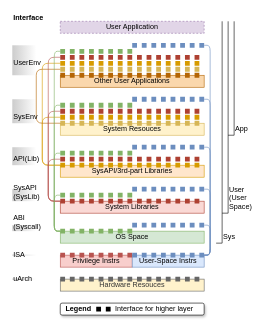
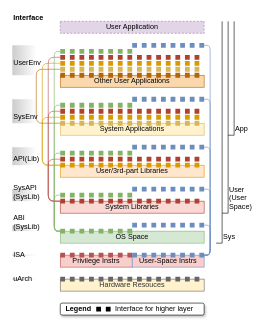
- <mxCell id="25" value="System Resouces" style="rounded=0;whiteSpace=wrap;html=1;fillColor=#fff2cc;strokeColor=#d6b656;" parent="1" vertex="1"><mxGeometry x="100" y="205" width="240" height="20" as="geometry" /></mxCell>
+ <mxCell id="25" value="System Applications" style="rounded=0;whiteSpace=wrap;html=1;fillColor=#fff2cc;strokeColor=#d6b656;" parent="1" vertex="1"><mxGeometry x="100" y="205" width="240" height="20" as="geometry" /></mxCell>
- <mxCell id="23" value="SysAPI/3rd-part Libraries" style="rounded=0;whiteSpace=wrap;html=1;fillColor=#ffe6cc;strokeColor=#d79b00;" parent="1" vertex="1"><mxGeometry x="100" y="275" width="240" height="20" as="geometry" /></mxCell>
+ <mxCell id="23" value="User/3rd-part Libraries" style="rounded=0;whiteSpace=wrap;html=1;fillColor=#ffe6cc;strokeColor=#d79b00;" parent="1" vertex="1"><mxGeometry x="100" y="275" width="240" height="20" as="geometry" /></mxCell>
- <mxCell id="47" value="ABI&lt;br&gt;(Syscall)" style="text;html=1;align=left;verticalAlign=middle;resizable=0;points=[];autosize=1;" parent="1" vertex="1"><mxGeometry y="355" width="60" height="30" as="geometry" x="20" /></mxCell>
+ <mxCell id="47" value="ABI&lt;br&gt;(SysLib)" style="text;html=1;align=left;verticalAlign=middle;resizable=0;points=[];autosize=1;" parent="1" vertex="1"><mxGeometry y="355" width="60" height="30" as="geometry" x="20" /></mxCell>
- <mxCell id="17" value="User-Space Instrs" style="rounded=0;whiteSpace=wrap;html=1;fillColor=#dae8fc;strokeColor=#6c8ebf;" parent="1" vertex="1"><mxGeometry x="220" y="425" width="120" height="20" as="geometry" /></mxCell>
+ <mxCell id="17" value="User-Space Instrs" style="rounded=0;whiteSpace=wrap;html=1;fillColor=#f8cecc;strokeColor=#6c8ebf;" parent="1" vertex="1"><mxGeometry x="220" y="425" width="120" height="20" as="geometry" /></mxCell>
